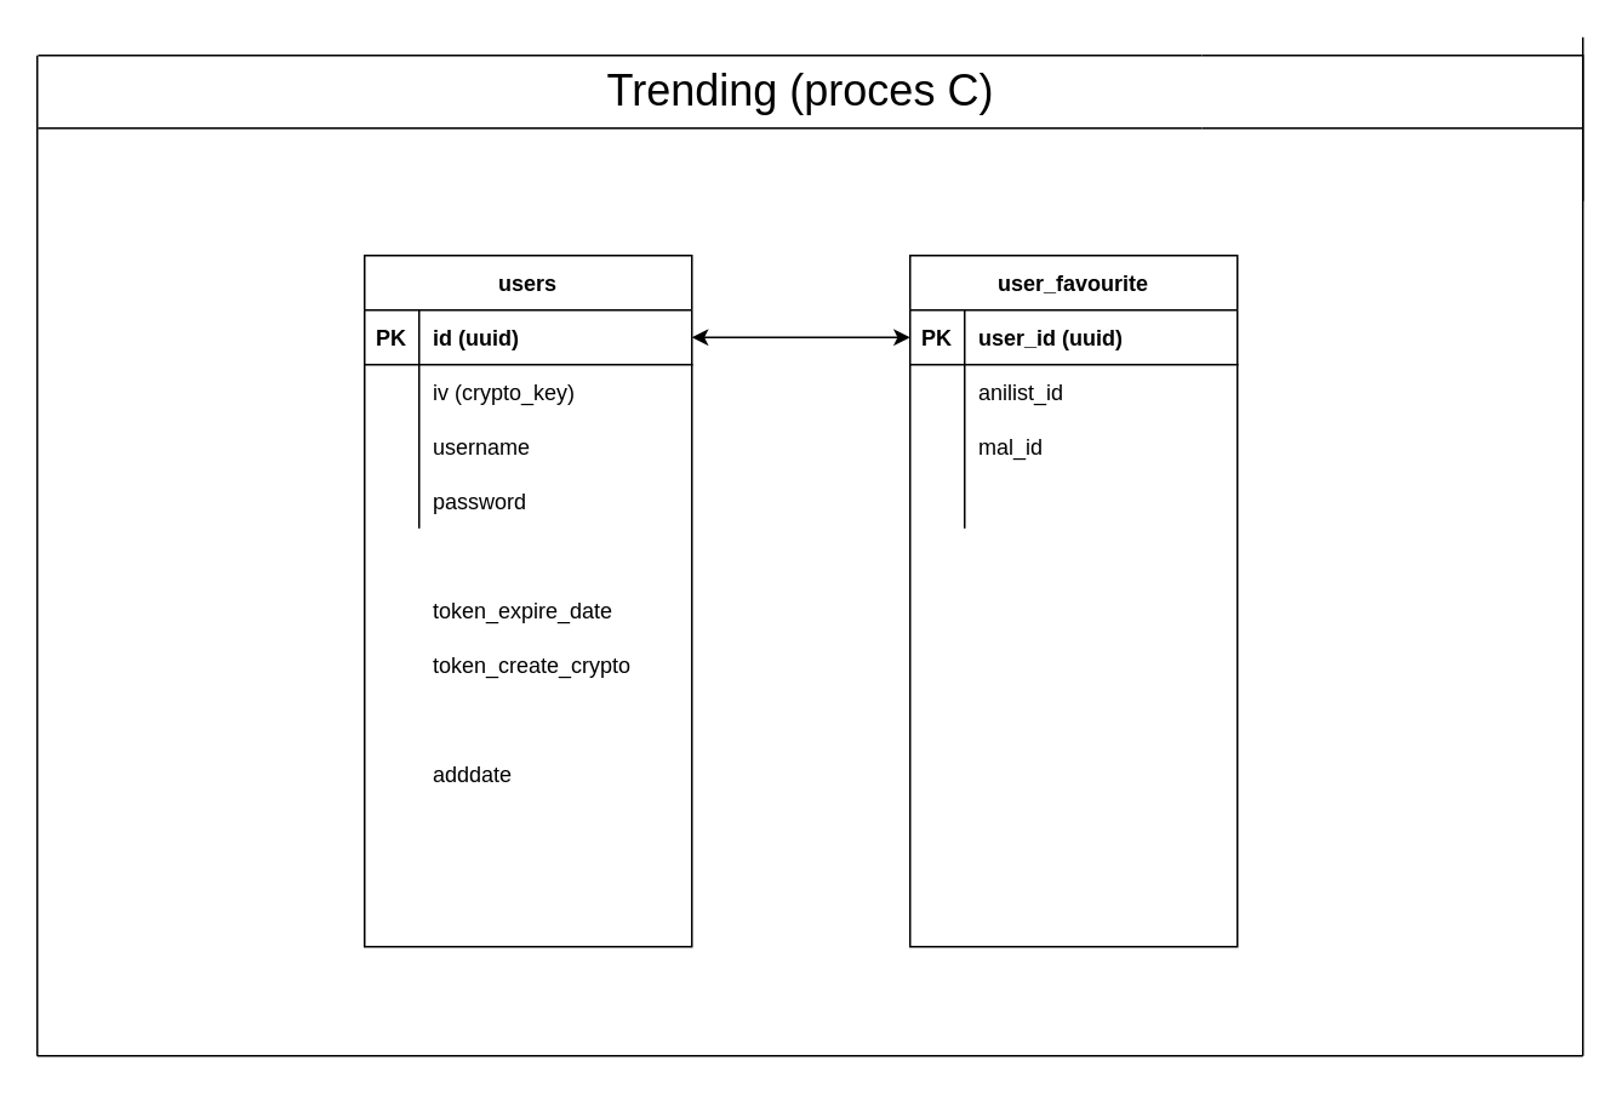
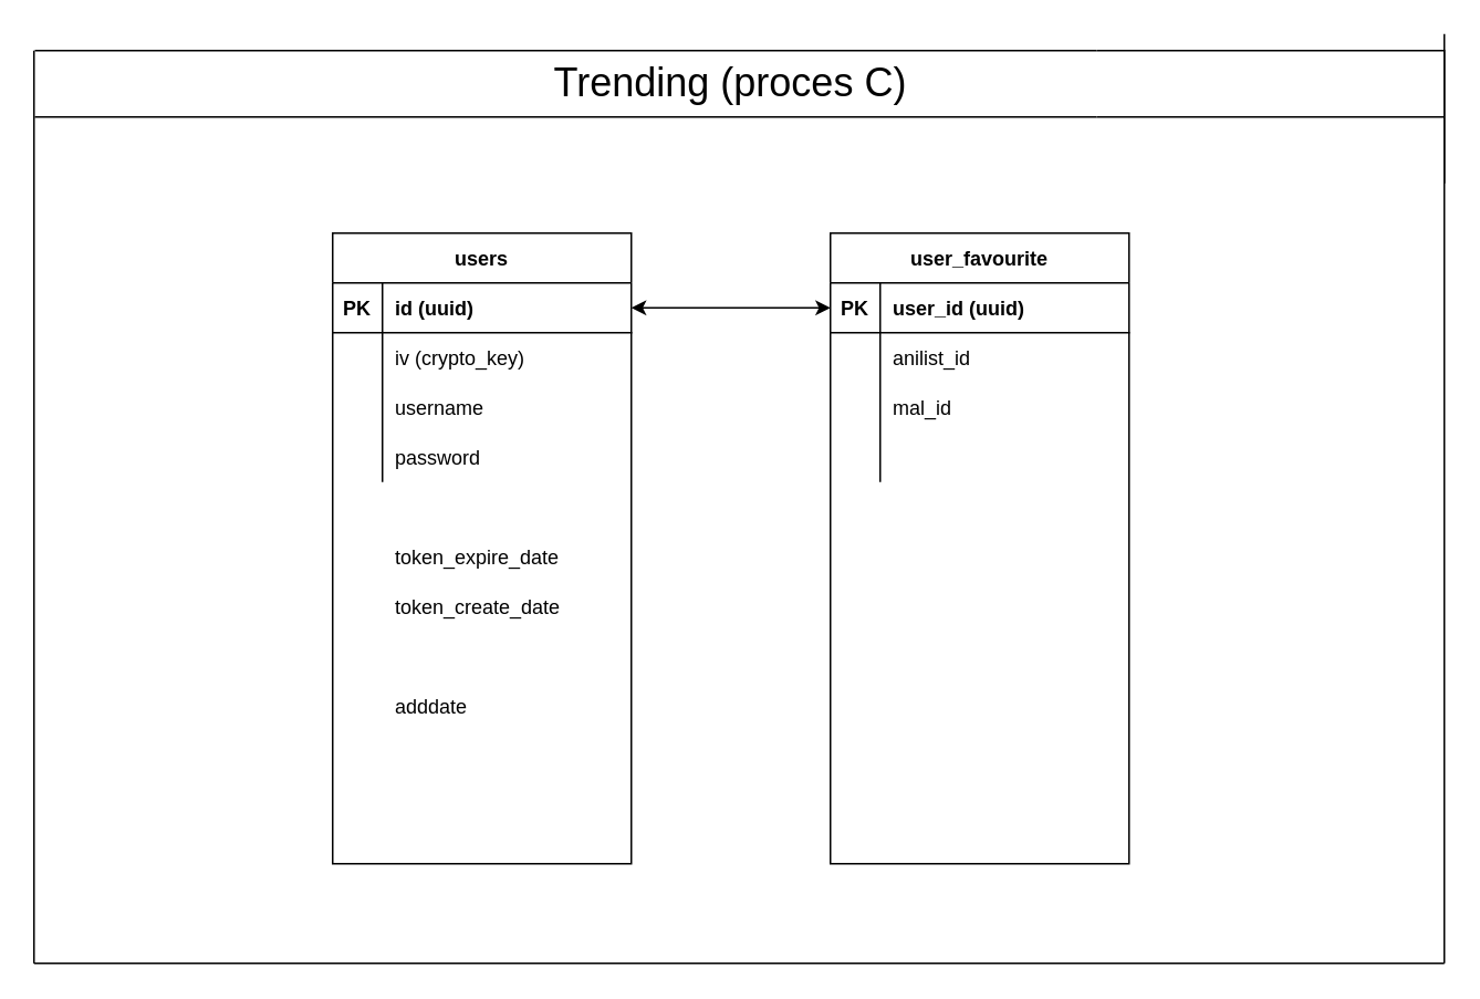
- <mxCell id="25" value="token_create_crypto" style="shape=partialRectangle;connectable=0;fillColor=none;top=0;left=0;bottom=0;right=0;align=left;spacingLeft=6;overflow=hidden;" vertex="1" parent="10"><mxGeometry x="30" y="210" width="150" height="30" as="geometry" /></mxCell>
+ <mxCell id="25" value="token_create_date" style="shape=partialRectangle;connectable=0;fillColor=none;top=0;left=0;bottom=0;right=0;align=left;spacingLeft=6;overflow=hidden;" vertex="1" parent="10"><mxGeometry x="30" y="210" width="150" height="30" as="geometry" /></mxCell>
